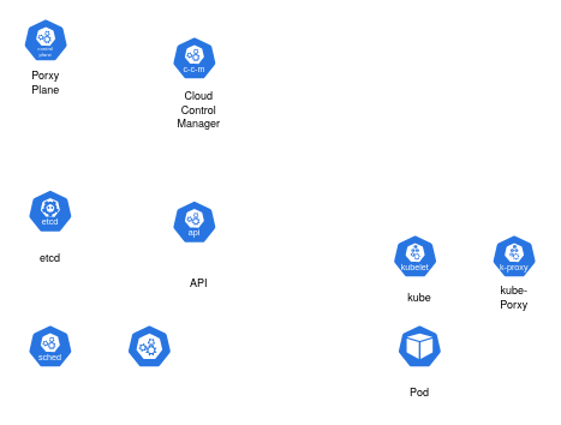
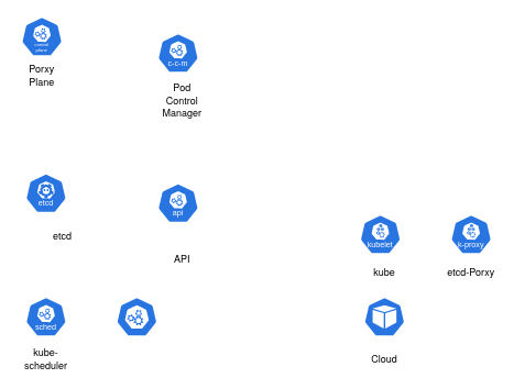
- <mxCell id="6" value="&lt;font face=&quot;helvetica neue&quot;&gt;Cloud Control Manager&lt;/font&gt;" style="text;html=1;align=center;verticalAlign=middle;whiteSpace=wrap;rounded=0;" vertex="1" parent="1"><mxGeometry x="190" y="106" width="60" height="30" as="geometry" /></mxCell>
+ <mxCell id="6" value="&lt;font face=&quot;helvetica neue&quot;&gt;Pod Control Manager&lt;/font&gt;" style="text;html=1;align=center;verticalAlign=middle;whiteSpace=wrap;rounded=0;" vertex="1" parent="1"><mxGeometry x="190" y="106" width="60" height="30" as="geometry" /></mxCell>
- <mxCell id="5" value="&lt;font face=&quot;helvetica neue&quot;&gt;etcd&lt;/font&gt;" style="text;html=1;align=center;verticalAlign=middle;whiteSpace=wrap;rounded=0;" vertex="1" parent="1"><mxGeometry x="25" y="270" width="60" height="30" as="geometry" /></mxCell>
+ <mxCell id="5" value="&lt;font face=&quot;helvetica neue&quot;&gt;etcd&lt;/font&gt;" style="text;html=1;align=center;verticalAlign=middle;whiteSpace=wrap;rounded=0;" vertex="1" parent="1"><mxGeometry x="45" y="270" width="60" height="30" as="geometry" /></mxCell>
- <mxCell id="10" value="&lt;font face=&quot;helvetica neue&quot;&gt;kube-Porxy&lt;/font&gt;" style="text;html=1;align=center;verticalAlign=middle;whiteSpace=wrap;rounded=0;" vertex="1" parent="1"><mxGeometry x="540" y="315" width="60" height="30" as="geometry" /></mxCell>
+ <mxCell id="10" value="&lt;font face=&quot;helvetica neue&quot;&gt;etcd-Porxy&lt;/font&gt;" style="text;html=1;align=center;verticalAlign=middle;whiteSpace=wrap;rounded=0;" vertex="1" parent="1"><mxGeometry x="540" y="315" width="60" height="30" as="geometry" /></mxCell>
+ <mxCell id="8" value="&lt;font face=&quot;helvetica neue&quot;&gt;kube-scheduler&lt;/font&gt;" style="text;html=1;align=center;verticalAlign=middle;whiteSpace=wrap;rounded=0;" vertex="1" parent="1"><mxGeometry x="25" y="420" width="60" height="30" as="geometry" /></mxCell>
- <mxCell id="16" value="&lt;font face=&quot;helvetica neue&quot;&gt;Pod&lt;/font&gt;" style="text;html=1;align=center;verticalAlign=middle;whiteSpace=wrap;rounded=0;" vertex="1" parent="1"><mxGeometry x="435" y="420" width="60" height="30" as="geometry" /></mxCell>
+ <mxCell id="16" value="&lt;font face=&quot;helvetica neue&quot;&gt;Cloud&lt;/font&gt;" style="text;html=1;align=center;verticalAlign=middle;whiteSpace=wrap;rounded=0;" vertex="1" parent="1"><mxGeometry x="435" y="420" width="60" height="30" as="geometry" /></mxCell>
